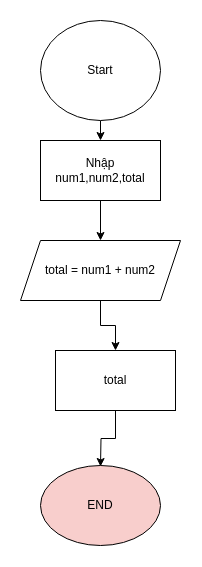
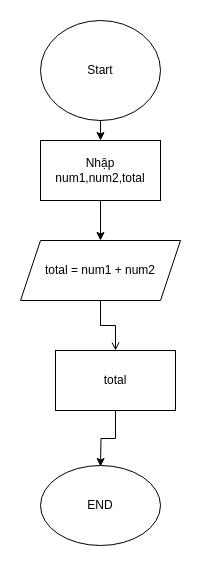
- <mxCell id="6" style="edgeStyle=orthogonalEdgeStyle;rounded=0;orthogonalLoop=1;jettySize=auto;html=1;exitX=0.5;exitY=1;exitDx=0;exitDy=0;entryX=0.5;entryY=0;entryDx=0;entryDy=0;" edge="1" parent="1" source="8" target="10"><mxGeometry relative="1" as="geometry" /></mxCell>
+ <mxCell id="6" style="edgeStyle=orthogonalEdgeStyle;rounded=0;orthogonalLoop=1;jettySize=auto;html=1;exitX=0.5;exitY=1;exitDx=0;exitDy=0;entryX=0.5;entryY=0;entryDx=0;entryDy=0;endArrow=open;" edge="1" parent="1" source="8" target="10"><mxGeometry relative="1" as="geometry" /></mxCell>
- <mxCell id="11" value="END" style="ellipse;whiteSpace=wrap;html=1;fillColor=#f8cecc;" vertex="1" parent="1"><mxGeometry x="40" y="465" width="120" height="80" as="geometry" /></mxCell>
+ <mxCell id="11" value="END" style="ellipse;whiteSpace=wrap;html=1;" vertex="1" parent="1"><mxGeometry x="40" y="465" width="120" height="80" as="geometry" /></mxCell>
